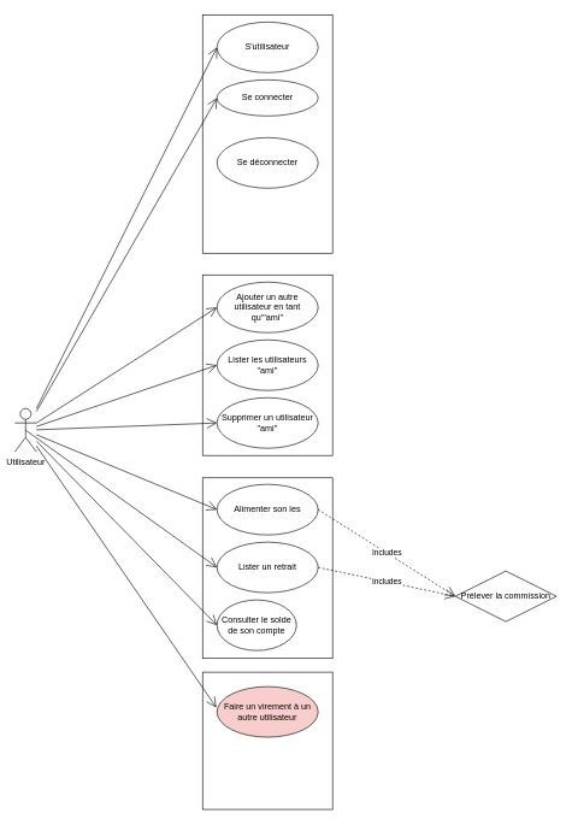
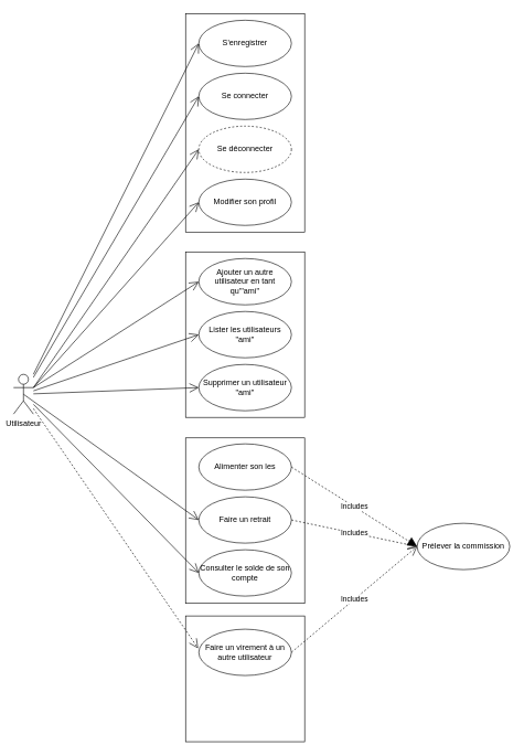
- <mxCell id="7" value="S'utilisateur" style="ellipse;whiteSpace=wrap;html=1;" vertex="1" parent="1"><mxGeometry x="300" y="30" width="140" height="70" as="geometry" /></mxCell>
+ <mxCell id="7" value="S'enregistrer" style="ellipse;whiteSpace=wrap;html=1;" vertex="1" parent="1"><mxGeometry x="300" y="30" width="140" height="70" as="geometry" /></mxCell>
- <mxCell id="10" value="Se connecter" style="ellipse;whiteSpace=wrap;html=1;" vertex="1" parent="1"><mxGeometry x="300" y="110" width="140" height="50" as="geometry" /></mxCell>
+ <mxCell id="10" value="Se connecter" style="ellipse;whiteSpace=wrap;html=1;" vertex="1" parent="1"><mxGeometry x="300" y="110" width="140" height="70" as="geometry" /></mxCell>
- <mxCell id="25" value="Se déconnecter" style="ellipse;whiteSpace=wrap;html=1;" vertex="1" parent="1"><mxGeometry x="300" y="190" width="140" height="70" as="geometry" /></mxCell>
+ <mxCell id="25" value="Se déconnecter" style="ellipse;whiteSpace=wrap;html=1;dashed=1;" vertex="1" parent="1"><mxGeometry x="300" y="190" width="140" height="70" as="geometry" /></mxCell>
+ <mxCell id="26" value="Modifier son profil" style="ellipse;whiteSpace=wrap;html=1;" vertex="1" parent="1"><mxGeometry x="300" y="270" width="140" height="70" as="geometry" /></mxCell>
+ <mxCell id="27" value="" style="endArrow=open;endFill=1;endSize=12;html=1;entryX=0;entryY=0.5;entryDx=0;entryDy=0;exitX=1;exitY=0.333;exitDx=0;exitDy=0;exitPerimeter=0;" edge="1" parent="1" source="6" target="25"><mxGeometry width="160" relative="1" as="geometry"><mxPoint x="80" y="497.653" as="sourcePoint" /><mxPoint x="310" y="155" as="targetPoint" /></mxGeometry></mxCell>
+ <mxCell id="28" value="" style="endArrow=open;endFill=1;endSize=12;html=1;entryX=0;entryY=0.5;entryDx=0;entryDy=0;exitX=1;exitY=0.333;exitDx=0;exitDy=0;exitPerimeter=0;" edge="1" parent="1" source="6" target="26"><mxGeometry width="160" relative="1" as="geometry"><mxPoint x="80" y="510" as="sourcePoint" /><mxPoint x="310" y="235" as="targetPoint" /></mxGeometry></mxCell>
- <mxCell id="22" value="" style="endArrow=open;endFill=1;endSize=12;html=1;entryX=0;entryY=0.5;entryDx=0;entryDy=0;" edge="1" parent="1" source="6" target="11"><mxGeometry width="160" relative="1" as="geometry"><mxPoint x="80" y="510" as="sourcePoint" /><mxPoint x="310" y="520" as="targetPoint" /></mxGeometry></mxCell>
- <mxCell id="13" value="Lister un retrait" style="ellipse;whiteSpace=wrap;html=1;" vertex="1" parent="1"><mxGeometry x="300" y="750" width="140" height="70" as="geometry" /></mxCell>
+ <mxCell id="13" value="Faire un retrait" style="ellipse;whiteSpace=wrap;html=1;" vertex="1" parent="1"><mxGeometry x="300" y="750" width="140" height="70" as="geometry" /></mxCell>
- <mxCell id="23" value="" style="endArrow=open;endFill=1;endSize=12;html=1;entryX=-0.007;entryY=0.414;entryDx=0;entryDy=0;entryPerimeter=0;" edge="1" parent="1" source="6" target="12"><mxGeometry width="160" relative="1" as="geometry"><mxPoint x="80" y="525.51" as="sourcePoint" /><mxPoint x="310" y="610" as="targetPoint" /></mxGeometry></mxCell>
+ <mxCell id="23" value="" style="endArrow=open;endFill=1;endSize=12;html=1;entryX=-0.007;entryY=0.414;entryDx=0;entryDy=0;entryPerimeter=0;dashed=1;" edge="1" parent="1" source="6" target="12"><mxGeometry width="160" relative="1" as="geometry"><mxPoint x="80" y="525.51" as="sourcePoint" /><mxPoint x="310" y="610" as="targetPoint" /></mxGeometry></mxCell>
- <mxCell id="15" value="Includes" style="endArrow=open;endSize=12;dashed=1;html=1;exitX=1;exitY=0.5;exitDx=0;exitDy=0;entryX=0;entryY=0.5;entryDx=0;entryDy=0;" edge="1" parent="1" source="11" target="14"><mxGeometry width="160" relative="1" as="geometry"><mxPoint x="440" y="810" as="sourcePoint" /><mxPoint x="600" y="810" as="targetPoint" /></mxGeometry></mxCell>
+ <mxCell id="15" value="Includes" style="endArrow=block;endSize=12;dashed=1;html=1;exitX=1;exitY=0.5;exitDx=0;exitDy=0;entryX=0;entryY=0.5;entryDx=0;entryDy=0;" edge="1" parent="1" source="11" target="14"><mxGeometry width="160" relative="1" as="geometry"><mxPoint x="440" y="810" as="sourcePoint" /><mxPoint x="600" y="810" as="targetPoint" /></mxGeometry></mxCell>
- <mxCell id="14" value="Prélever la commission" style="rhombus;whiteSpace=wrap;html=1;" vertex="1" parent="1"><mxGeometry x="630" y="790" width="140" height="70" as="geometry" /></mxCell>
+ <mxCell id="14" value="Prélever la commission" style="ellipse;whiteSpace=wrap;html=1;" vertex="1" parent="1"><mxGeometry x="630" y="790" width="140" height="70" as="geometry" /></mxCell>
- <mxCell id="31" value="Consulter le solde de son compte" style="ellipse;whiteSpace=wrap;html=1;" vertex="1" parent="1"><mxGeometry x="300" y="830" width="110" height="70" as="geometry" /></mxCell>
+ <mxCell id="31" value="Consulter le solde de son compte" style="ellipse;whiteSpace=wrap;html=1;" vertex="1" parent="1"><mxGeometry x="300" y="830" width="140" height="70" as="geometry" /></mxCell>
+ <mxCell id="16" value="Includes" style="endArrow=open;endSize=12;dashed=1;html=1;exitX=1;exitY=0.5;exitDx=0;exitDy=0;entryX=0;entryY=0.5;entryDx=0;entryDy=0;" edge="1" parent="1" source="12" target="14"><mxGeometry width="160" relative="1" as="geometry"><mxPoint x="430" y="855" as="sourcePoint" /><mxPoint x="590" y="895" as="targetPoint" /></mxGeometry></mxCell>
- <mxCell id="12" value="Faire un virement à un autre utilisateur" style="ellipse;whiteSpace=wrap;html=1;fillColor=#f8cecc;" vertex="1" parent="1"><mxGeometry x="300" y="950" width="140" height="70" as="geometry" /></mxCell>
+ <mxCell id="12" value="Faire un virement à un autre utilisateur" style="ellipse;whiteSpace=wrap;html=1;" vertex="1" parent="1"><mxGeometry x="300" y="950" width="140" height="70" as="geometry" /></mxCell>
